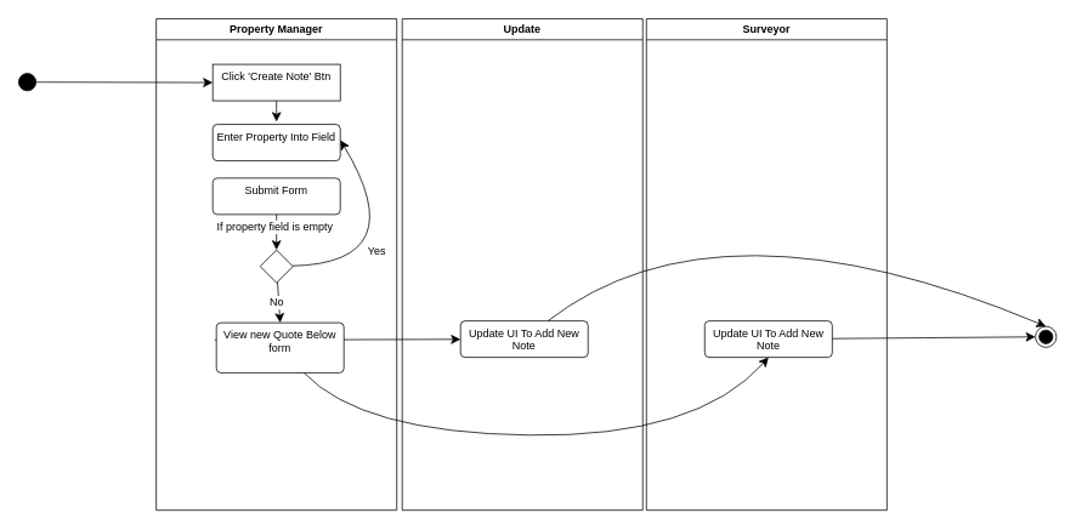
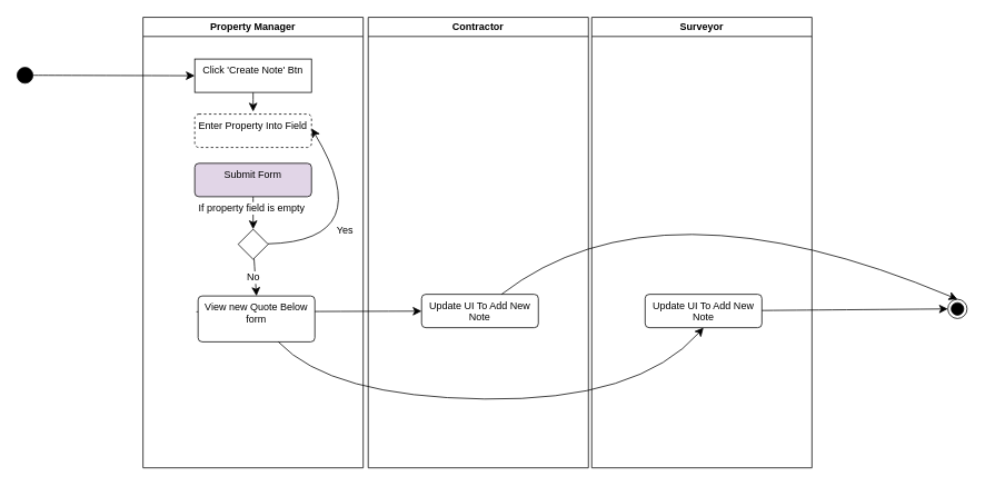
- <mxCell id="22" value="Update" style="swimlane;whiteSpace=wrap;html=1;" vertex="1" parent="1"><mxGeometry x="441" y="20" width="264" height="540" as="geometry" /></mxCell>
+ <mxCell id="22" value="Contractor" style="swimlane;whiteSpace=wrap;html=1;" vertex="1" parent="1"><mxGeometry x="441" y="20" width="264" height="540" as="geometry" /></mxCell>
- <mxCell id="9" value="Enter Property Into Field" style="html=1;align=center;verticalAlign=top;rounded=1;absoluteArcSize=1;arcSize=10;dashed=0;whiteSpace=wrap;" vertex="1" parent="2"><mxGeometry x="62" y="116" width="140" height="40" as="geometry" /></mxCell>
+ <mxCell id="9" value="Enter Property Into Field" style="html=1;align=center;verticalAlign=top;rounded=1;absoluteArcSize=1;arcSize=10;dashed=1;whiteSpace=wrap;" vertex="1" parent="2"><mxGeometry x="62" y="116" width="140" height="40" as="geometry" /></mxCell>
- <mxCell id="17" value="Submit Form" style="html=1;align=center;verticalAlign=top;rounded=1;absoluteArcSize=1;arcSize=10;dashed=0;whiteSpace=wrap;" vertex="1" parent="2"><mxGeometry x="62" y="175" width="140" height="40" as="geometry" /></mxCell>
+ <mxCell id="17" value="Submit Form" style="html=1;align=center;verticalAlign=top;rounded=1;absoluteArcSize=1;arcSize=10;dashed=0;whiteSpace=wrap;fillColor=#e1d5e7;" vertex="1" parent="2"><mxGeometry x="62" y="175" width="140" height="40" as="geometry" /></mxCell>
